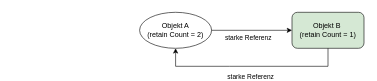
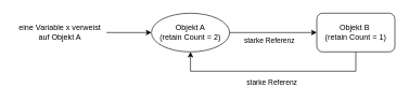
+ <mxCell id="9" value="eine Variable x verweist auf Objekt A" style="text;html=1;align=center;verticalAlign=middle;whiteSpace=wrap;rounded=0;" vertex="1" parent="1"><mxGeometry x="20" y="34" width="143" height="32" as="geometry" /></mxCell>
+ <mxCell id="8" style="edgeStyle=orthogonalEdgeStyle;rounded=0;orthogonalLoop=1;jettySize=auto;html=1;exitX=1;exitY=0.5;exitDx=0;exitDy=0;entryX=0;entryY=0.5;entryDx=0;entryDy=0;" edge="1" parent="1" source="9" target="2"><mxGeometry relative="1" as="geometry" /></mxCell>
- <mxCell id="3" value="Objekt B&amp;nbsp;&lt;div&gt;(retain Count = 1)&lt;/div&gt;" style="rounded=1;whiteSpace=wrap;html=1;fillColor=#d5e8d4;" vertex="1" parent="1"><mxGeometry x="486" y="20" width="120" height="60" as="geometry" /></mxCell>
+ <mxCell id="3" value="Objekt B&amp;nbsp;&lt;div&gt;(retain Count = 1)&lt;/div&gt;" style="rounded=1;whiteSpace=wrap;html=1;" vertex="1" parent="1"><mxGeometry x="486" y="20" width="120" height="60" as="geometry" /></mxCell>
